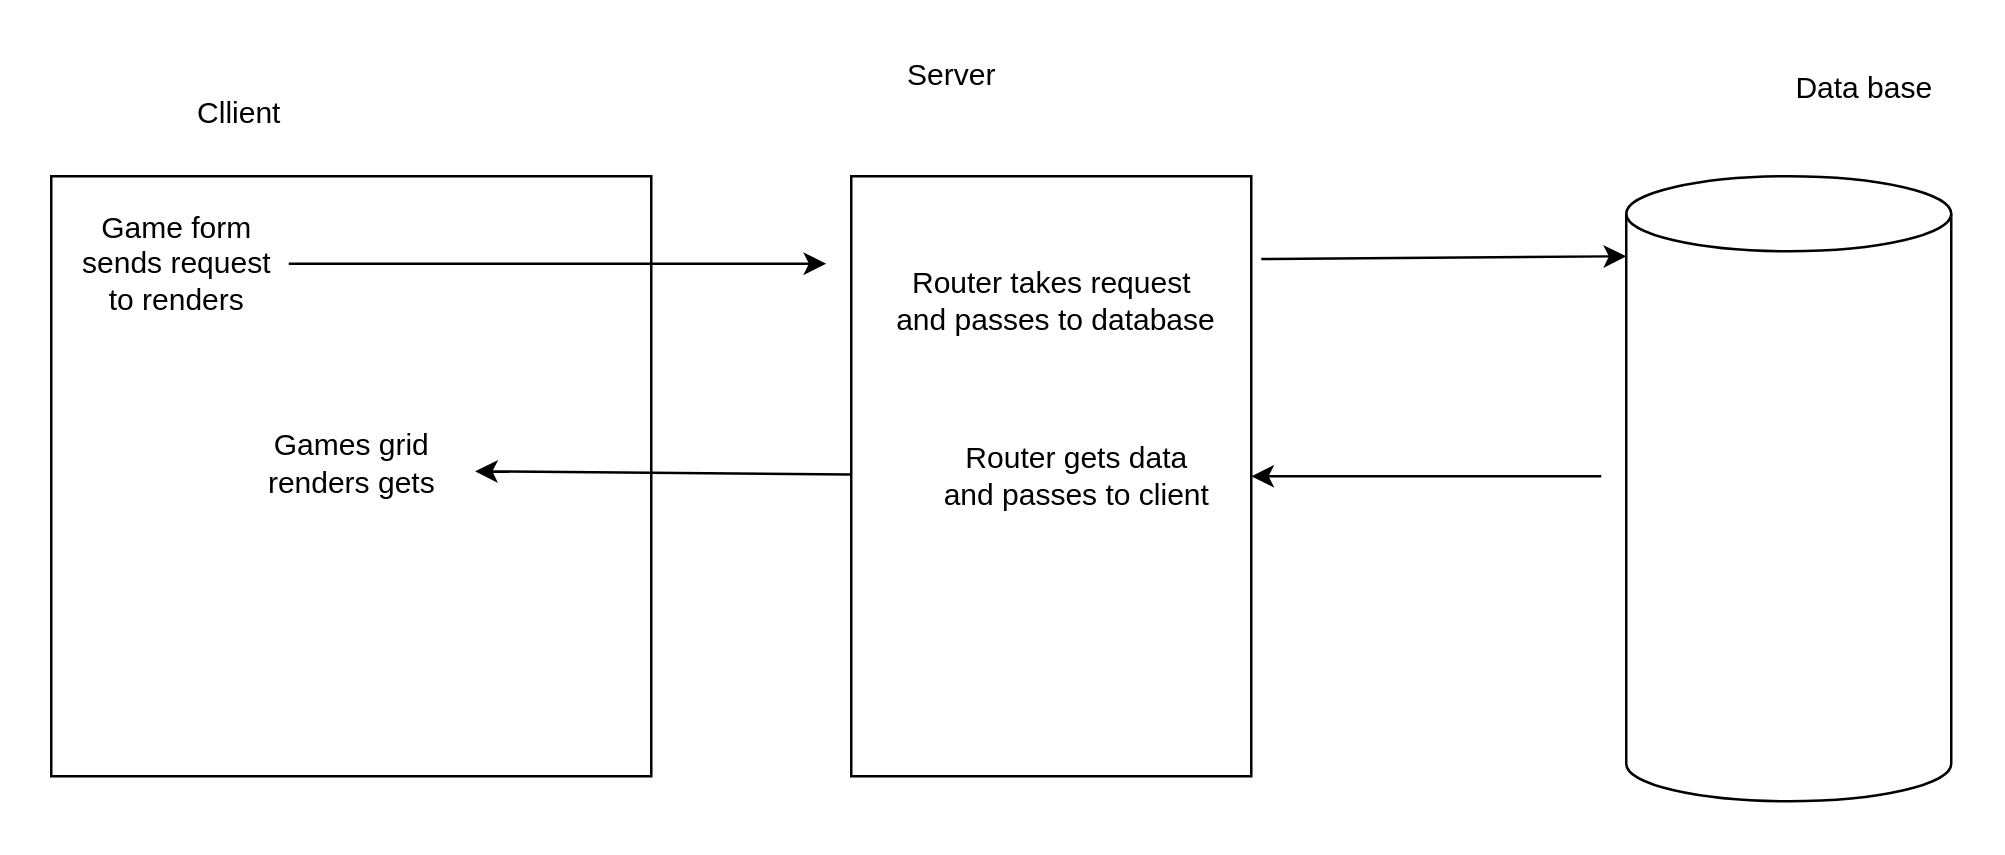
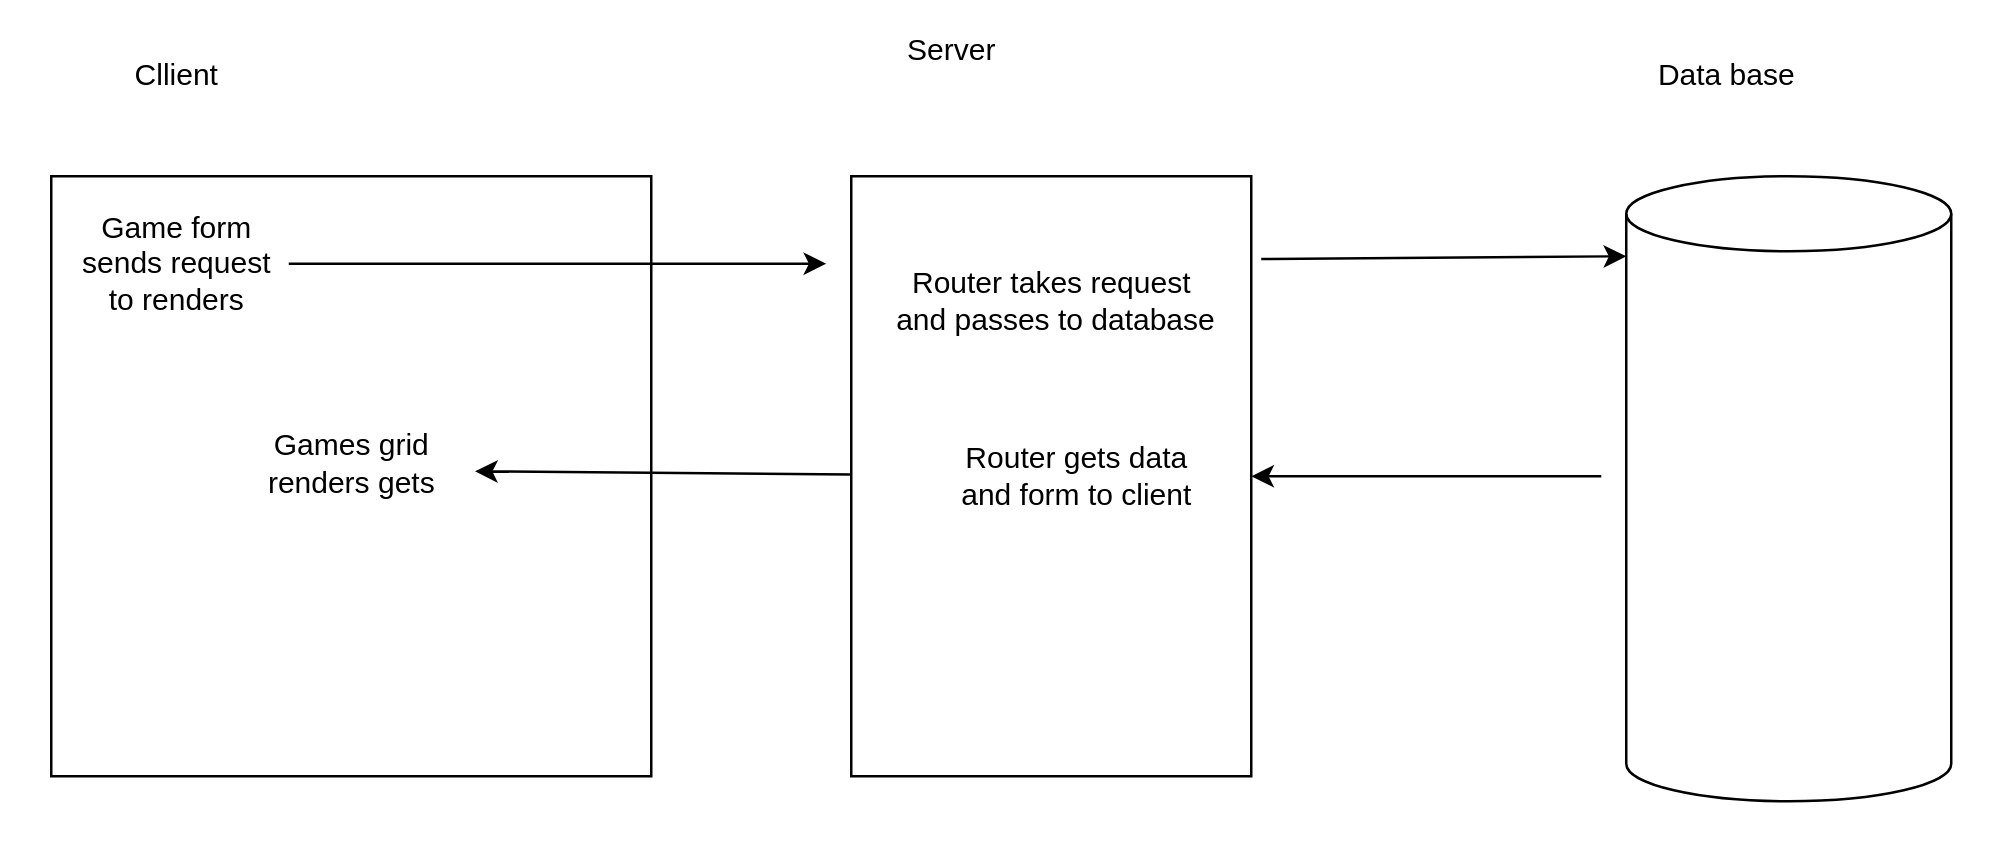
- <mxCell id="5" value="Server" style="text;html=1;align=center;verticalAlign=middle;resizable=0;points=[];autosize=1;" vertex="1" parent="1"><mxGeometry x="355" y="20" width="50" height="20" as="geometry" /></mxCell>
+ <mxCell id="5" value="Server" style="text;html=1;align=center;verticalAlign=middle;resizable=0;points=[];autosize=1;" vertex="1" parent="1"><mxGeometry x="355" y="10" width="50" height="20" as="geometry" /></mxCell>
- <mxCell id="7" value="Data base" style="text;html=1;align=center;verticalAlign=middle;resizable=0;points=[];autosize=1;" vertex="1" parent="1"><mxGeometry x="710" y="25" width="70" height="20" as="geometry" /></mxCell>
+ <mxCell id="7" value="Data base" style="text;html=1;align=center;verticalAlign=middle;resizable=0;points=[];autosize=1;" vertex="1" parent="1"><mxGeometry x="655" y="20" width="70" height="20" as="geometry" /></mxCell>
- <mxCell id="3" value="Cllient" style="text;html=1;align=center;verticalAlign=middle;resizable=0;points=[];autosize=1;" vertex="1" parent="1"><mxGeometry x="70" y="35" width="50" height="20" as="geometry" /></mxCell>
+ <mxCell id="3" value="Cllient" style="text;html=1;align=center;verticalAlign=middle;resizable=0;points=[];autosize=1;" vertex="1" parent="1"><mxGeometry x="45" y="20" width="50" height="20" as="geometry" /></mxCell>
- <mxCell id="13" value="Router gets data&lt;br&gt;and passes to client" style="text;html=1;align=center;verticalAlign=middle;resizable=0;points=[];autosize=1;" vertex="1" parent="1"><mxGeometry x="370" y="175" width="120" height="30" as="geometry" /></mxCell>
+ <mxCell id="13" value="Router gets data&lt;br&gt;and form to client" style="text;html=1;align=center;verticalAlign=middle;resizable=0;points=[];autosize=1;" vertex="1" parent="1"><mxGeometry x="370" y="175" width="120" height="30" as="geometry" /></mxCell>
